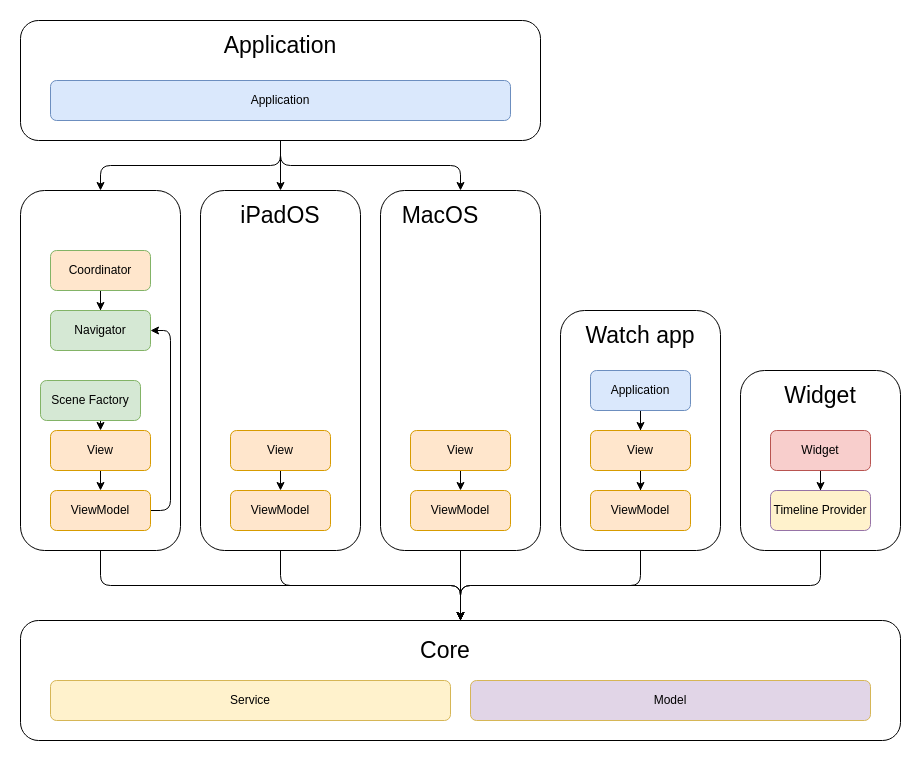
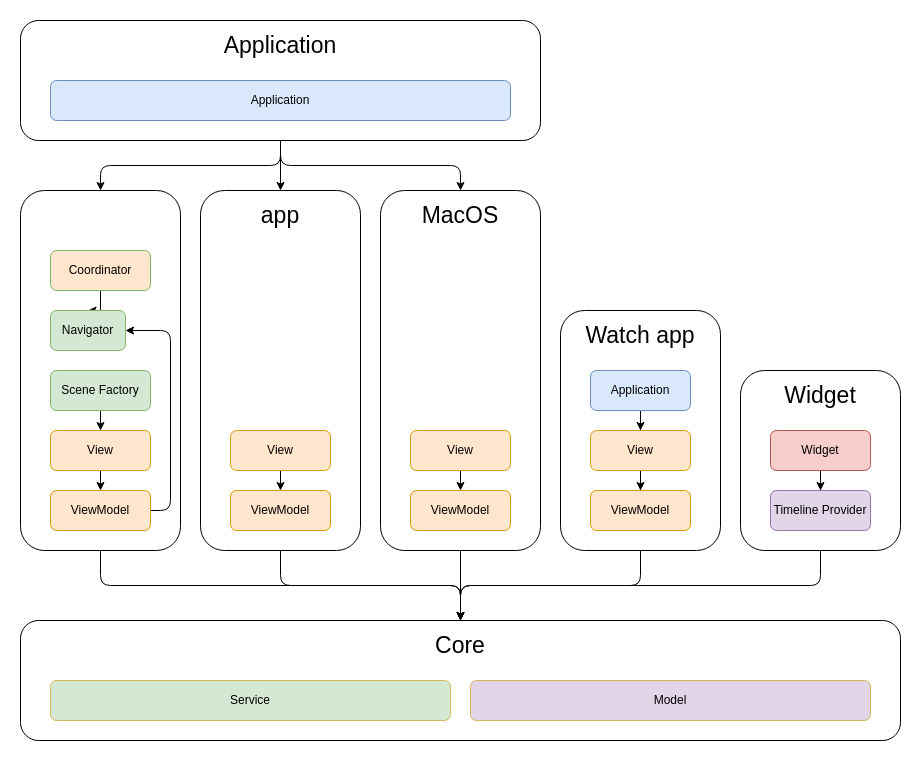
- <mxCell id="15" value="iPadOS" style="text;html=1;strokeColor=none;fillColor=none;align=center;verticalAlign=middle;whiteSpace=wrap;rounded=0;fontSize=23;" parent="1" vertex="1"><mxGeometry x="235" y="200" width="90" height="30" as="geometry" /></mxCell>
+ <mxCell id="15" value="app" style="text;html=1;strokeColor=none;fillColor=none;align=center;verticalAlign=middle;whiteSpace=wrap;rounded=0;fontSize=23;" parent="1" vertex="1"><mxGeometry x="235" y="200" width="90" height="30" as="geometry" /></mxCell>
- <mxCell id="31" value="MacOS" style="text;html=1;strokeColor=none;fillColor=none;align=center;verticalAlign=middle;whiteSpace=wrap;rounded=0;fontSize=23;" parent="1" vertex="1"><mxGeometry x="395" y="200" width="90" height="30" as="geometry" /></mxCell>
+ <mxCell id="31" value="MacOS" style="text;html=1;strokeColor=none;fillColor=none;align=center;verticalAlign=middle;whiteSpace=wrap;rounded=0;fontSize=23;" parent="1" vertex="1"><mxGeometry x="415" y="200" width="90" height="30" as="geometry" /></mxCell>
- <mxCell id="24" value="Navigator" style="rounded=1;whiteSpace=wrap;html=1;fillColor=#d5e8d4;strokeColor=#82b366;" parent="1" vertex="1"><mxGeometry x="50" y="310" width="100" height="40" as="geometry" /></mxCell>
+ <mxCell id="24" value="Navigator" style="rounded=1;whiteSpace=wrap;html=1;fillColor=#d5e8d4;strokeColor=#82b366;" parent="1" vertex="1"><mxGeometry x="50" y="310" width="75" height="40" as="geometry" /></mxCell>
- <mxCell id="25" value="Scene Factory" style="rounded=1;whiteSpace=wrap;html=1;fillColor=#d5e8d4;strokeColor=#82b366;" parent="1" vertex="1"><mxGeometry x="40" y="380" width="100" height="40" as="geometry" /></mxCell>
+ <mxCell id="25" value="Scene Factory" style="rounded=1;whiteSpace=wrap;html=1;fillColor=#d5e8d4;strokeColor=#82b366;" parent="1" vertex="1"><mxGeometry x="50" y="370" width="100" height="40" as="geometry" /></mxCell>
- <mxCell id="47" value="Timeline Provider" style="rounded=1;whiteSpace=wrap;html=1;fillColor=#fff2cc;strokeColor=#9673a6;" parent="1" vertex="1"><mxGeometry x="770" y="490" width="100" height="40" as="geometry" /></mxCell>
+ <mxCell id="47" value="Timeline Provider" style="rounded=1;whiteSpace=wrap;html=1;fillColor=#e1d5e7;strokeColor=#9673a6;" parent="1" vertex="1"><mxGeometry x="770" y="490" width="100" height="40" as="geometry" /></mxCell>
- <mxCell id="52" value="Core" style="text;html=1;strokeColor=none;fillColor=none;align=center;verticalAlign=middle;whiteSpace=wrap;rounded=0;fontSize=23;" parent="1" vertex="1"><mxGeometry x="415" y="635" width="60" height="30" as="geometry" /></mxCell>
+ <mxCell id="52" value="Core" style="text;html=1;strokeColor=none;fillColor=none;align=center;verticalAlign=middle;whiteSpace=wrap;rounded=0;fontSize=23;" parent="1" vertex="1"><mxGeometry x="430" y="630" width="60" height="30" as="geometry" /></mxCell>
- <mxCell id="51" value="Service" style="rounded=1;whiteSpace=wrap;html=1;fillColor=#fff2cc;strokeColor=#d6b656;" parent="1" vertex="1"><mxGeometry x="50" y="680" width="400" height="40" as="geometry" /></mxCell>
+ <mxCell id="51" value="Service" style="rounded=1;whiteSpace=wrap;html=1;fillColor=#d5e8d4;strokeColor=#d6b656;" parent="1" vertex="1"><mxGeometry x="50" y="680" width="400" height="40" as="geometry" /></mxCell>
